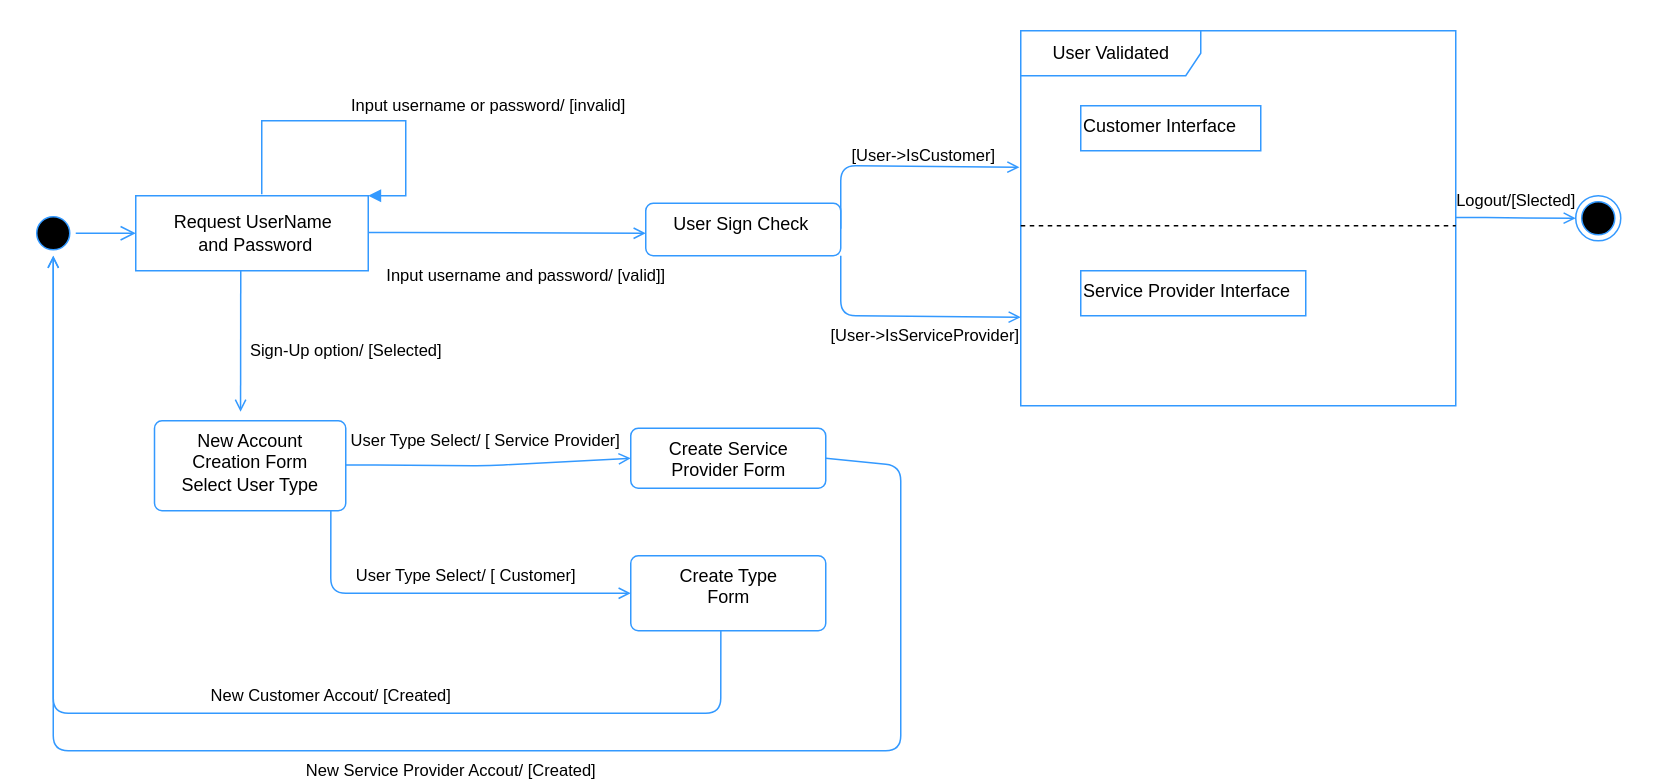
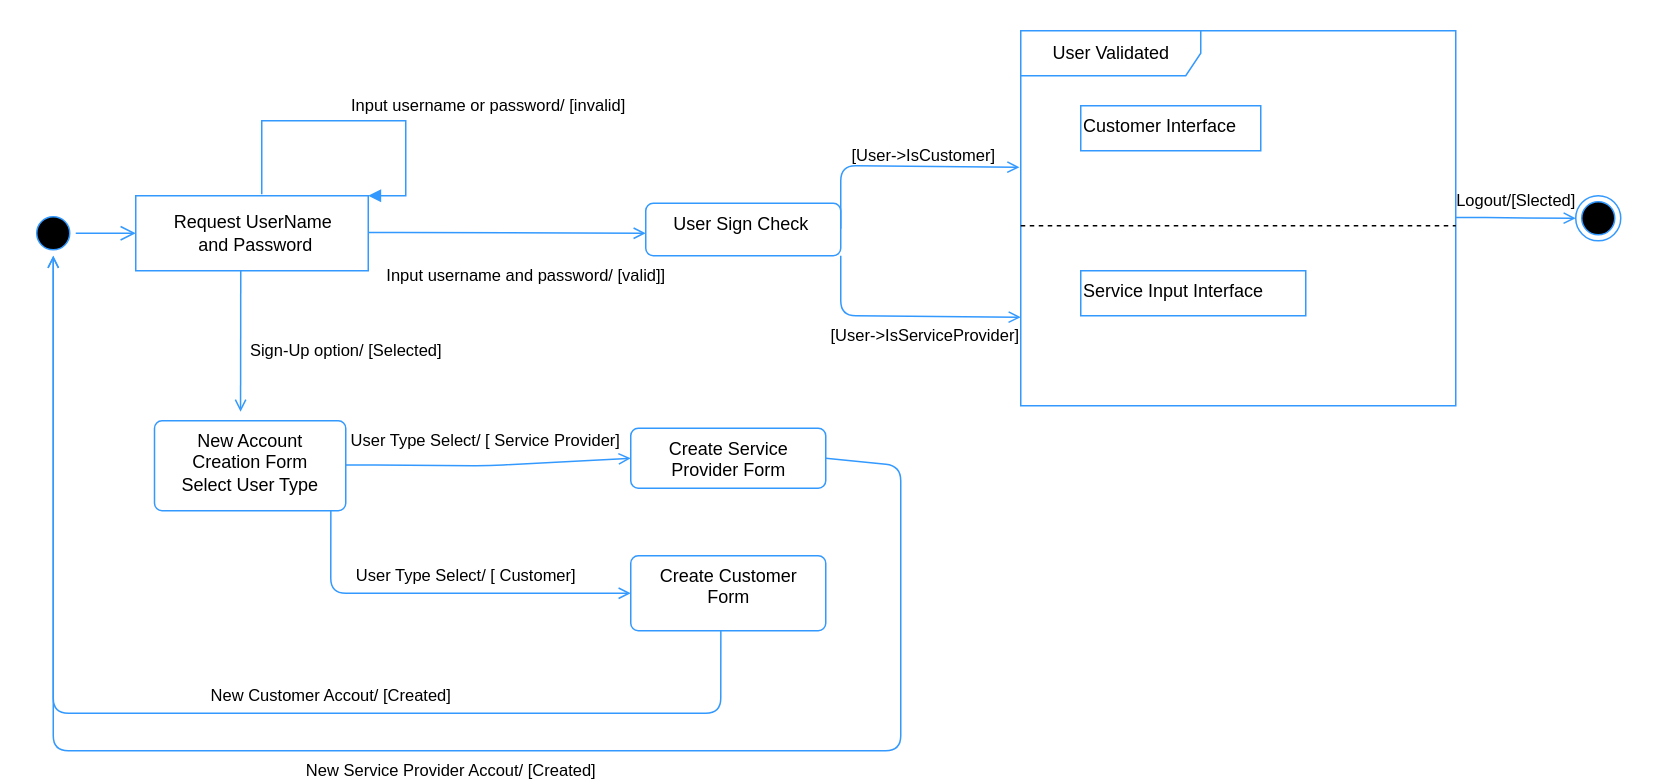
- <mxCell id="14" value="Service Provider Interface" style="text;strokeColor=#3399FF;" vertex="1" parent="11"><mxGeometry x="40" y="160" width="150" height="30" as="geometry" /></mxCell>
+ <mxCell id="14" value="Service Input Interface" style="text;strokeColor=#3399FF;" vertex="1" parent="11"><mxGeometry x="40" y="160" width="150" height="30" as="geometry" /></mxCell>
- <mxCell id="10" value="Create Type&lt;br&gt;Form" style="html=1;align=center;verticalAlign=top;rounded=1;absoluteArcSize=1;arcSize=10;dashed=0;strokeColor=#3399FF;" vertex="1" parent="1"><mxGeometry x="420" y="370" width="130" height="50" as="geometry" /></mxCell>
+ <mxCell id="10" value="Create Customer&lt;br&gt;Form" style="html=1;align=center;verticalAlign=top;rounded=1;absoluteArcSize=1;arcSize=10;dashed=0;strokeColor=#3399FF;" vertex="1" parent="1"><mxGeometry x="420" y="370" width="130" height="50" as="geometry" /></mxCell>
